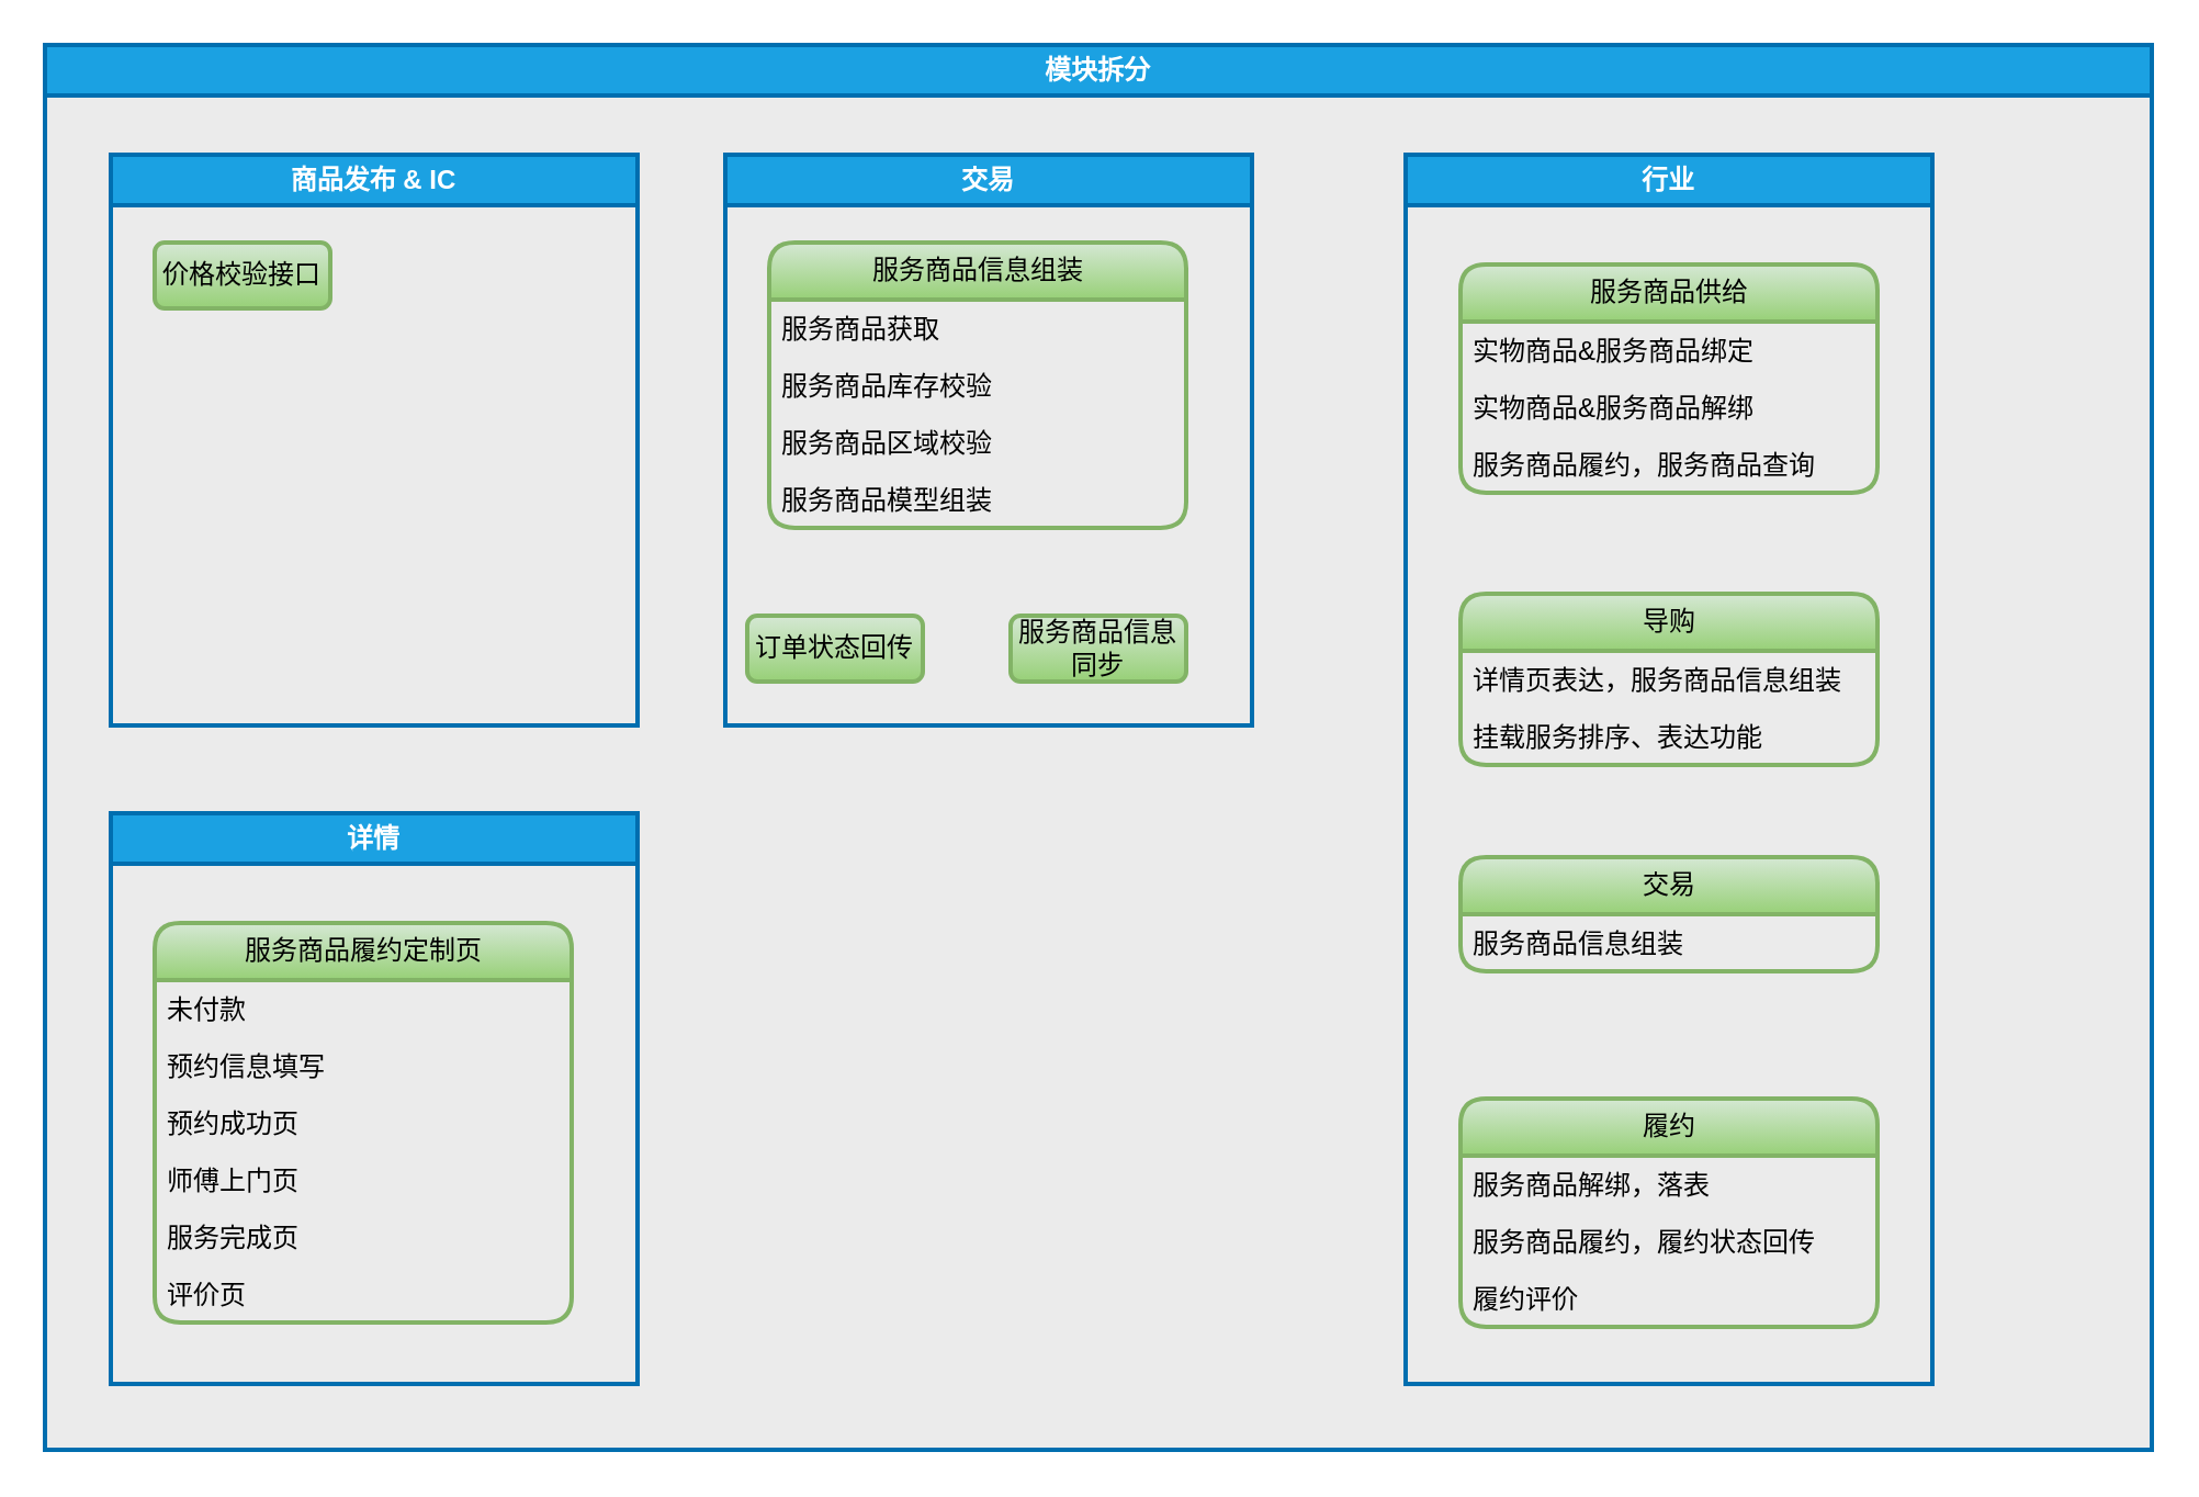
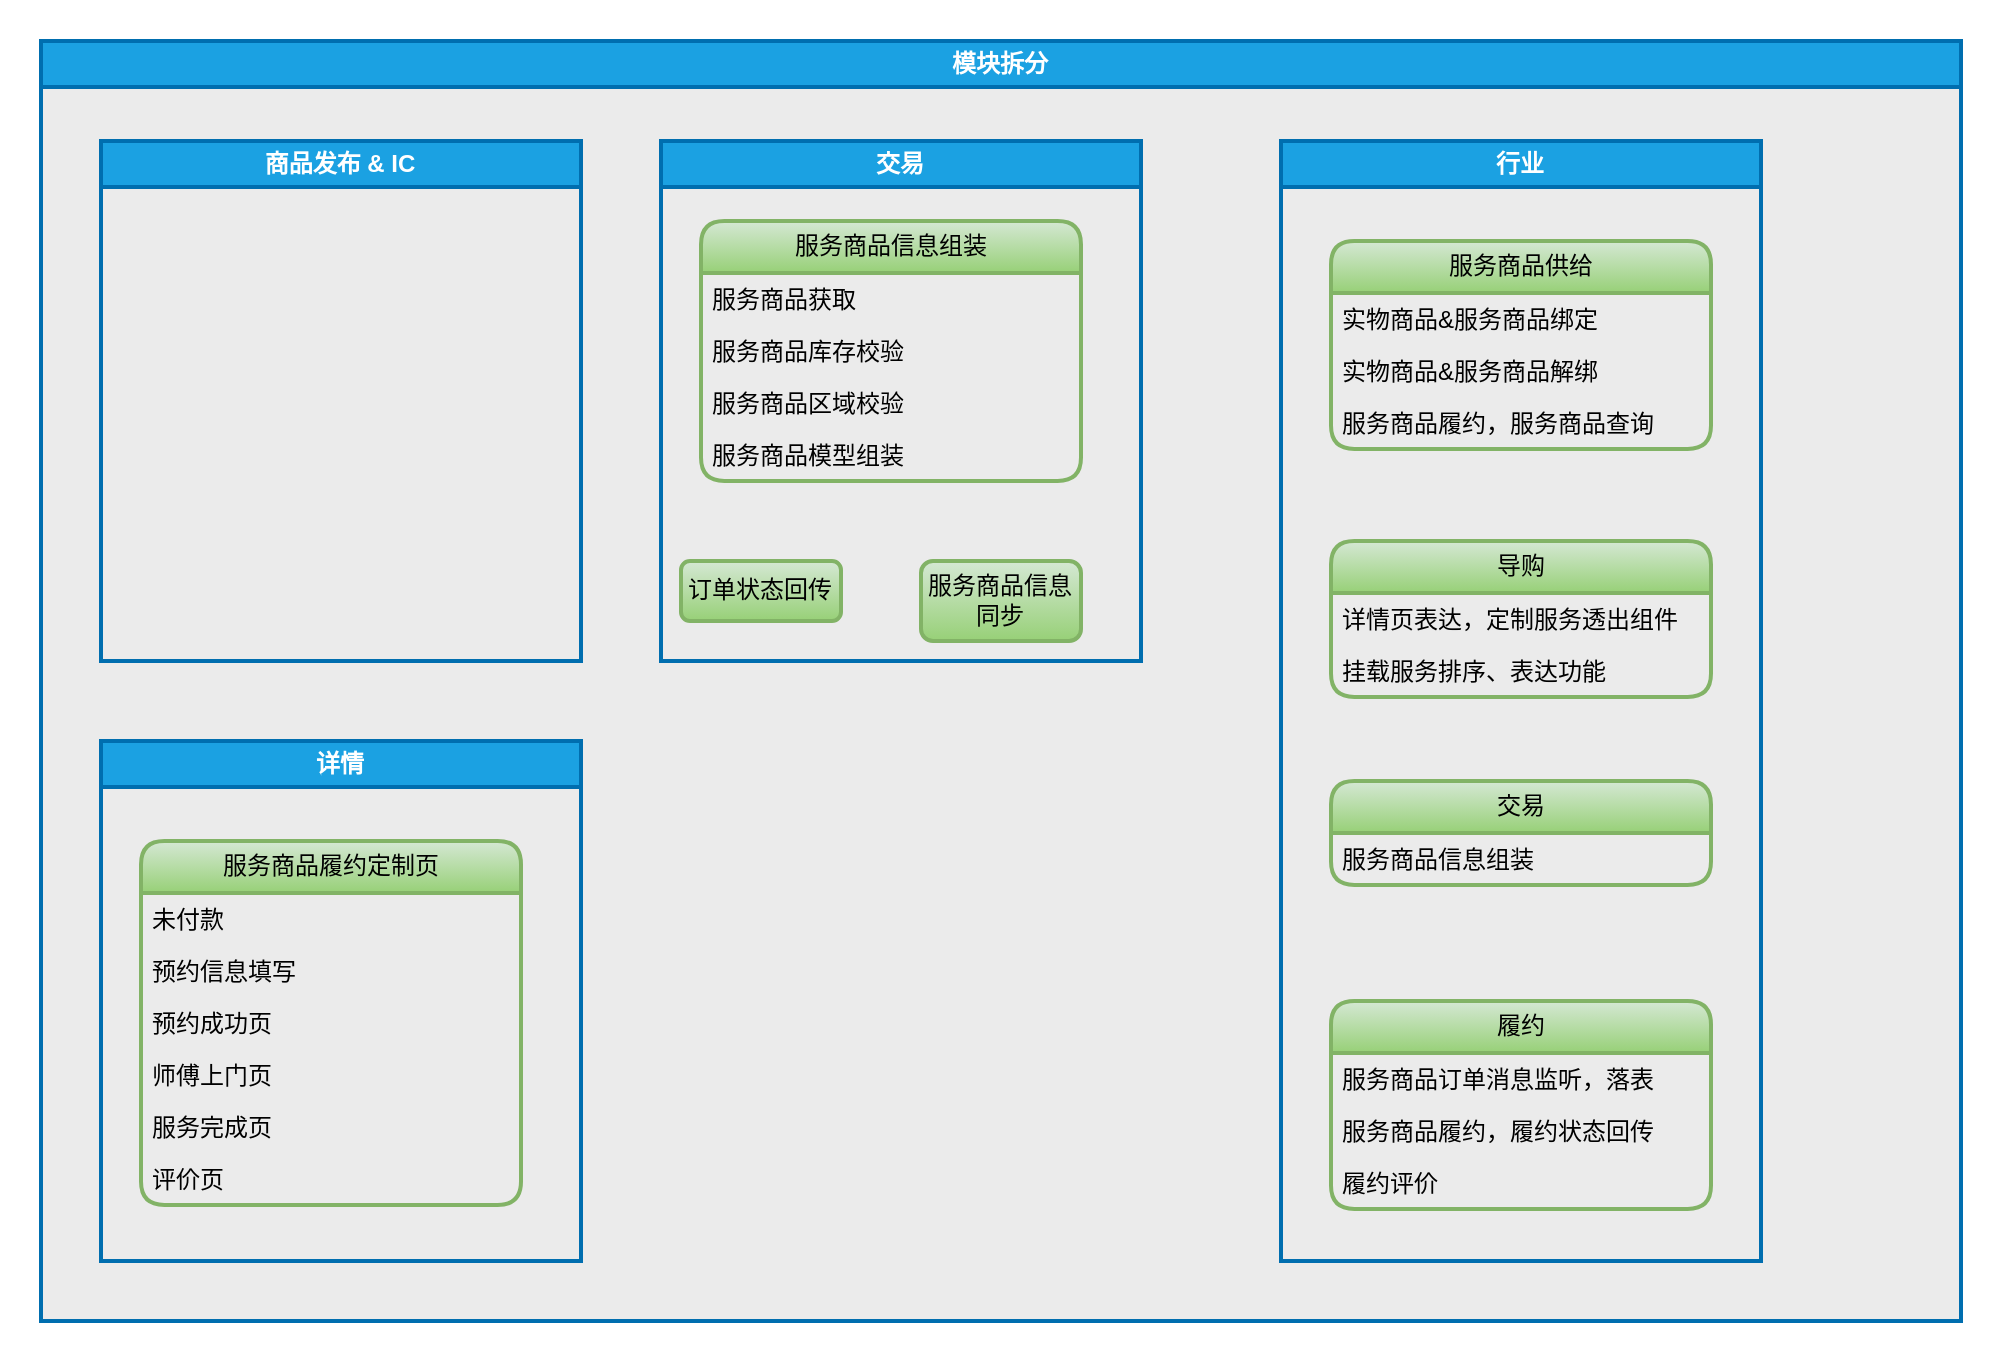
- <mxCell id="4" value="价格校验接口" style="rounded=1;whiteSpace=wrap;html=1;strokeWidth=2;fillColor=#d5e8d4;gradientColor=#97d077;strokeColor=#82b366;" vertex="1" parent="3"><mxGeometry x="20" y="40" width="80" height="30" as="geometry" /></mxCell>
- <mxCell id="20" value="服务商品信息同步" style="rounded=1;whiteSpace=wrap;html=1;strokeWidth=2;fillColor=#d5e8d4;gradientColor=#97d077;strokeColor=#82b366;" vertex="1" parent="13"><mxGeometry x="130" y="210" width="80" height="30" as="geometry" /></mxCell>
+ <mxCell id="20" value="服务商品信息同步" style="rounded=1;whiteSpace=wrap;html=1;strokeWidth=2;fillColor=#d5e8d4;gradientColor=#97d077;strokeColor=#82b366;" vertex="1" parent="13"><mxGeometry x="130" y="210" width="80" height="40" as="geometry" /></mxCell>
- <mxCell id="31" value="详情页表达，服务商品信息组装" style="text;strokeColor=none;fillColor=none;align=left;verticalAlign=top;spacingLeft=4;spacingRight=4;overflow=hidden;rotatable=0;points=[[0,0.5],[1,0.5]];portConstraint=eastwest;whiteSpace=wrap;html=1;" vertex="1" parent="30"><mxGeometry y="26" width="190" height="26" as="geometry" /></mxCell>
+ <mxCell id="31" value="详情页表达，定制服务透出组件" style="text;strokeColor=none;fillColor=none;align=left;verticalAlign=top;spacingLeft=4;spacingRight=4;overflow=hidden;rotatable=0;points=[[0,0.5],[1,0.5]];portConstraint=eastwest;whiteSpace=wrap;html=1;" vertex="1" parent="30"><mxGeometry y="26" width="190" height="26" as="geometry" /></mxCell>
- <mxCell id="27" value="服务商品解绑，落表" style="text;strokeColor=none;fillColor=none;align=left;verticalAlign=top;spacingLeft=4;spacingRight=4;overflow=hidden;rotatable=0;points=[[0,0.5],[1,0.5]];portConstraint=eastwest;whiteSpace=wrap;html=1;" vertex="1" parent="26"><mxGeometry y="26" width="190" height="26" as="geometry" /></mxCell>
+ <mxCell id="27" value="服务商品订单消息监听，落表" style="text;strokeColor=none;fillColor=none;align=left;verticalAlign=top;spacingLeft=4;spacingRight=4;overflow=hidden;rotatable=0;points=[[0,0.5],[1,0.5]];portConstraint=eastwest;whiteSpace=wrap;html=1;" vertex="1" parent="26"><mxGeometry y="26" width="190" height="26" as="geometry" /></mxCell>
